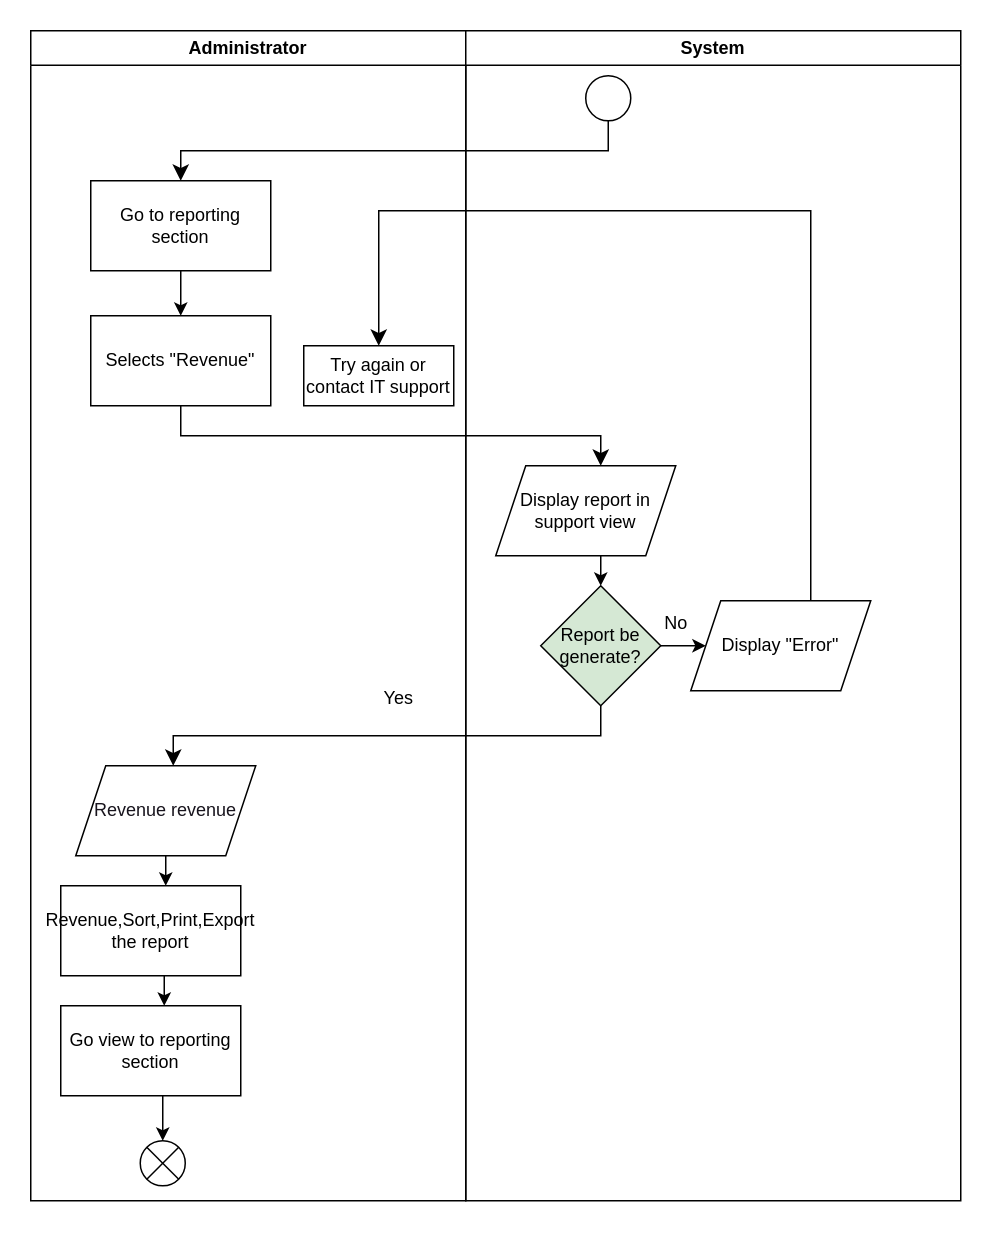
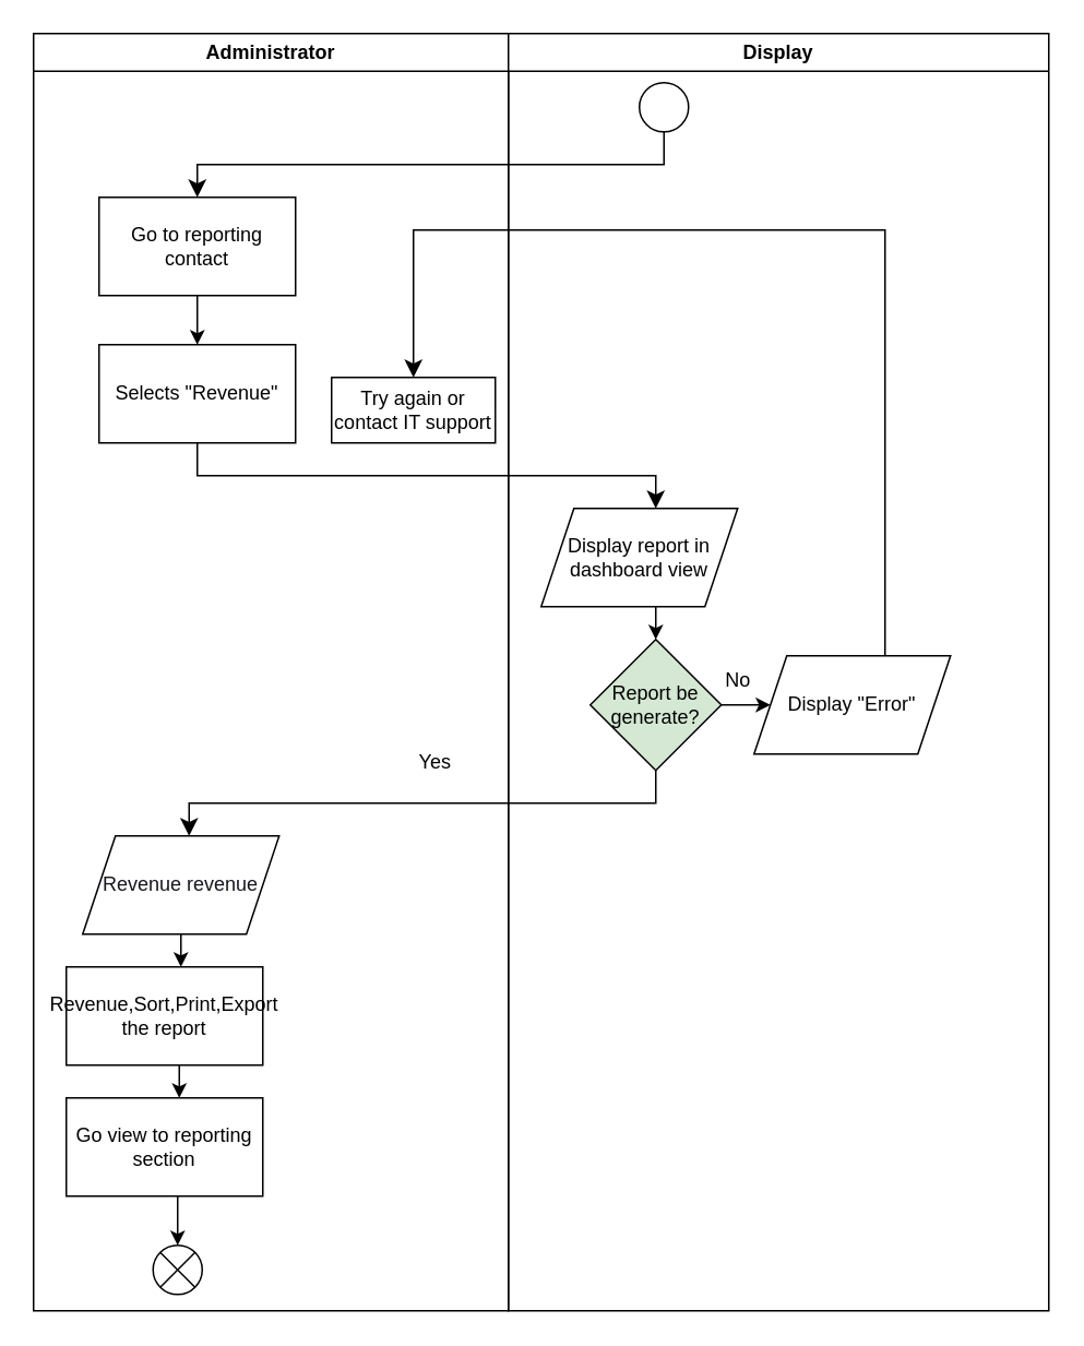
- <mxCell id="26" value="System" style="swimlane;whiteSpace=wrap;html=1;" parent="1" vertex="1"><mxGeometry x="310" width="330" height="780" as="geometry" y="20" /></mxCell>
+ <mxCell id="26" value="Display" style="swimlane;whiteSpace=wrap;html=1;" parent="1" vertex="1"><mxGeometry x="310" width="330" height="780" as="geometry" y="20" /></mxCell>
- <mxCell id="4" value="Go to reporting section" style="rounded=0;whiteSpace=wrap;html=1;" parent="1" vertex="1"><mxGeometry x="60" y="120" width="120" height="60" as="geometry" /></mxCell>
+ <mxCell id="4" value="Go to reporting contact" style="rounded=0;whiteSpace=wrap;html=1;" parent="1" vertex="1"><mxGeometry x="60" y="120" width="120" height="60" as="geometry" /></mxCell>
- <mxCell id="8" value="Display report in support view" style="shape=parallelogram;perimeter=parallelogramPerimeter;whiteSpace=wrap;html=1;fixedSize=1;" parent="1" vertex="1"><mxGeometry x="330" y="310" width="120" height="60" as="geometry" /></mxCell>
+ <mxCell id="8" value="Display report in dashboard view" style="shape=parallelogram;perimeter=parallelogramPerimeter;whiteSpace=wrap;html=1;fixedSize=1;" parent="1" vertex="1"><mxGeometry x="330" y="310" width="120" height="60" as="geometry" /></mxCell>
